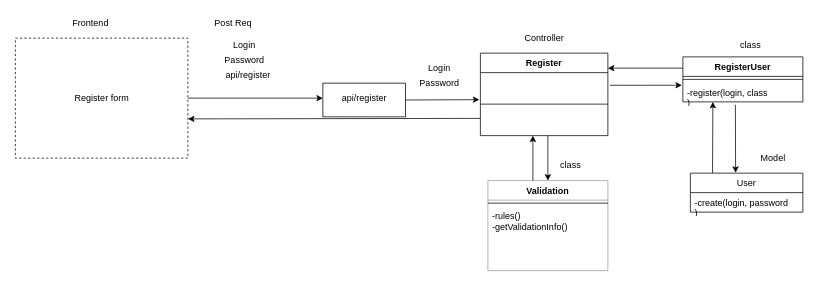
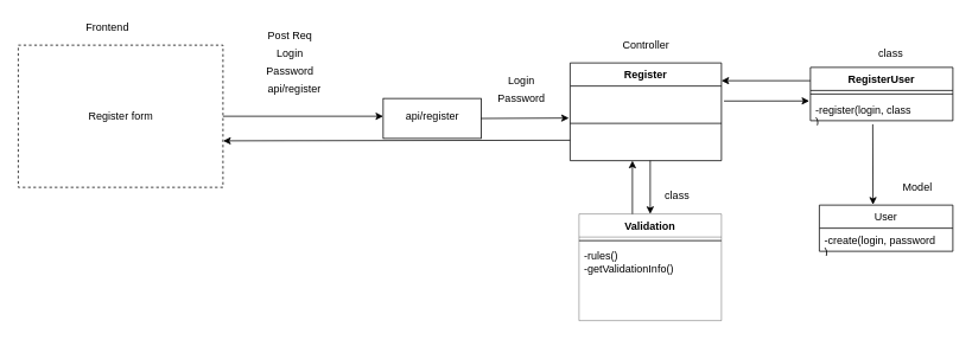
- <mxCell id="21" value="Post Req" style="text;html=1;align=center;verticalAlign=middle;resizable=0;points=[];autosize=1;" parent="1" vertex="1"><mxGeometry x="280" y="20" width="60" height="20" as="geometry" /></mxCell>
+ <mxCell id="21" value="Post Req" style="text;html=1;align=center;verticalAlign=middle;resizable=0;points=[];autosize=1;" parent="1" vertex="1"><mxGeometry x="295" y="30" width="60" height="20" as="geometry" /></mxCell>
- <mxCell id="20" value="" style="endArrow=classic;html=1;exitX=0.197;exitY=-0.005;exitDx=0;exitDy=0;exitPerimeter=0;entryX=0.25;entryY=1;entryDx=0;entryDy=0;" parent="1" source="11" target="13" edge="1"><mxGeometry width="50" height="50" relative="1" as="geometry"><mxPoint x="950" y="220" as="sourcePoint" /><mxPoint x="950" y="140" as="targetPoint" /></mxGeometry></mxCell>
